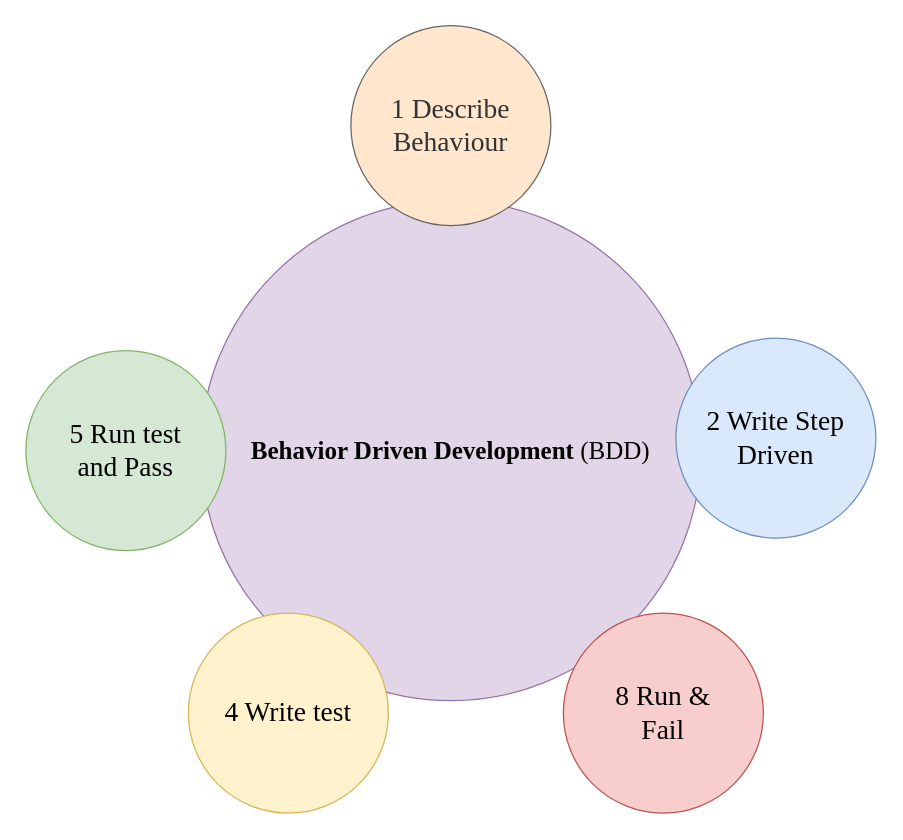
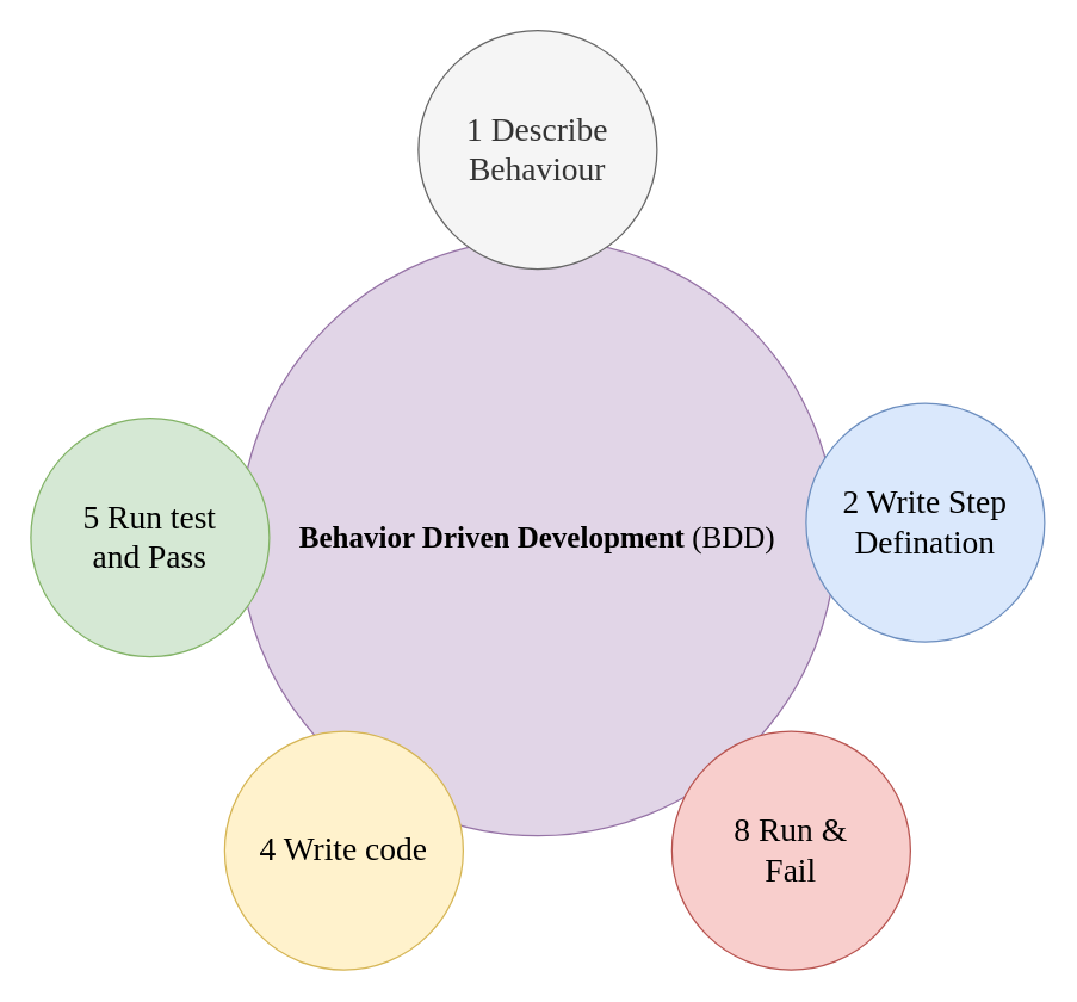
- <mxCell id="3" value="1 Describe&lt;br&gt;Behaviour" style="ellipse;whiteSpace=wrap;html=1;rounded=0;shadow=0;dashed=0;comic=0;fontFamily=Verdana;fontSize=22;fillColor=#ffe6cc;strokeColor=#666666;fontColor=#333333;" parent="1" vertex="1"><mxGeometry x="280" y="20" width="160" height="160" as="geometry" /></mxCell>
+ <mxCell id="3" value="1 Describe&lt;br&gt;Behaviour" style="ellipse;whiteSpace=wrap;html=1;rounded=0;shadow=0;dashed=0;comic=0;fontFamily=Verdana;fontSize=22;fillColor=#f5f5f5;strokeColor=#666666;fontColor=#333333;" parent="1" vertex="1"><mxGeometry x="280" y="20" width="160" height="160" as="geometry" /></mxCell>
- <mxCell id="5" value="2 Write Step&lt;br&gt;Driven" style="ellipse;whiteSpace=wrap;html=1;rounded=0;shadow=0;dashed=0;comic=0;fontFamily=Verdana;fontSize=22;fillColor=#dae8fc;strokeColor=#6c8ebf;" parent="1" vertex="1"><mxGeometry x="540" y="270" width="160" height="160" as="geometry" /></mxCell>
+ <mxCell id="5" value="2 Write Step&lt;br&gt;Defination" style="ellipse;whiteSpace=wrap;html=1;rounded=0;shadow=0;dashed=0;comic=0;fontFamily=Verdana;fontSize=22;fillColor=#dae8fc;strokeColor=#6c8ebf;" parent="1" vertex="1"><mxGeometry x="540" y="270" width="160" height="160" as="geometry" /></mxCell>
- <mxCell id="4" value="4 Write test&lt;br&gt;" style="ellipse;whiteSpace=wrap;html=1;rounded=0;shadow=0;dashed=0;comic=0;fontFamily=Verdana;fontSize=22;fillColor=#fff2cc;strokeColor=#d6b656;" parent="1" vertex="1"><mxGeometry x="150" y="490" width="160" height="160" as="geometry" /></mxCell>
+ <mxCell id="4" value="4 Write code&lt;br&gt;" style="ellipse;whiteSpace=wrap;html=1;rounded=0;shadow=0;dashed=0;comic=0;fontFamily=Verdana;fontSize=22;fillColor=#fff2cc;strokeColor=#d6b656;" parent="1" vertex="1"><mxGeometry x="150" y="490" width="160" height="160" as="geometry" /></mxCell>
